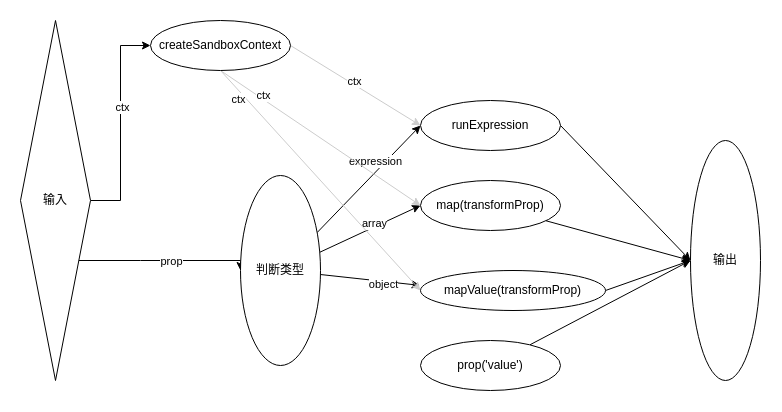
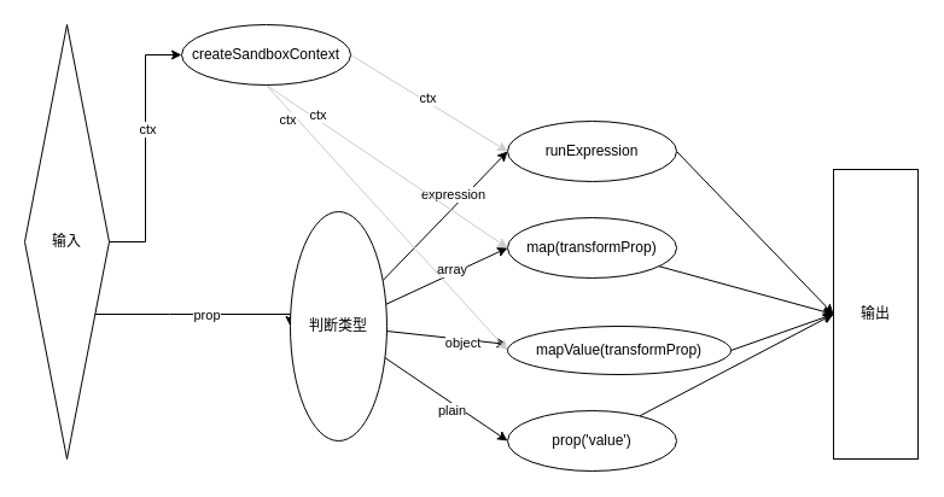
- <mxCell id="24" value="输出" style="ellipse;html=1;dashed=0;whiteSpace=wrap;" parent="1" vertex="1"><mxGeometry x="690" y="140" width="70" height="240" as="geometry" /></mxCell>
+ <mxCell id="24" value="输出" style="html=1;dashed=0;whiteSpace=wrap;" parent="1" vertex="1"><mxGeometry x="690" y="140" width="70" height="240" as="geometry" /></mxCell>
+ <mxCell id="9" style="rounded=0;orthogonalLoop=1;jettySize=auto;html=1;entryX=0;entryY=0.5;entryDx=0;entryDy=0;" parent="1" source="15" target="17" edge="1"><mxGeometry relative="1" as="geometry" /></mxCell>
+ <mxCell id="10" value="plain" style="edgeLabel;html=1;align=center;verticalAlign=middle;resizable=0;points=[];fontSize=11;fontFamily=Helvetica;fontColor=default;" vertex="1" connectable="0" parent="9"><mxGeometry x="0.146" y="-5" relative="1" as="geometry"><mxPoint as="offset" /></mxGeometry></mxCell>
